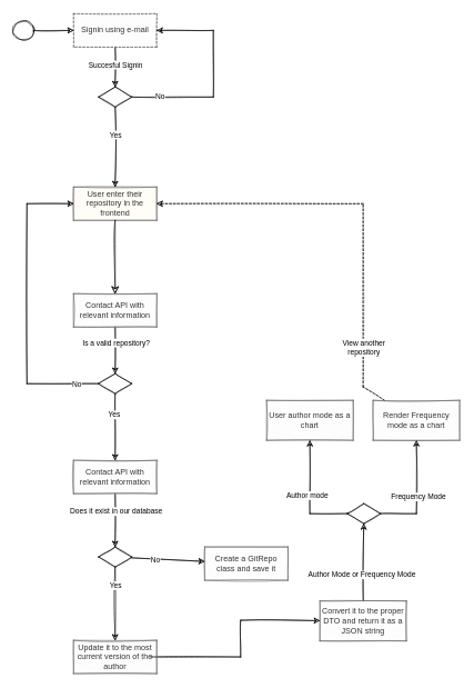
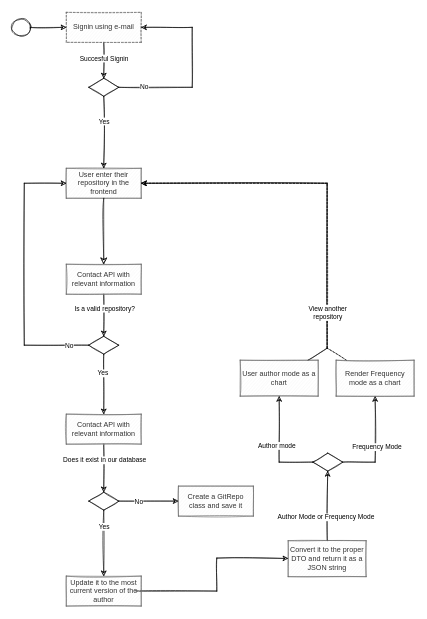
- <mxCell id="4" value="User enter their repository in the frontend" style="rounded=0;whiteSpace=wrap;html=1;arcSize=40;fontColor=#333333;fillColor=#fff2cc;strokeColor=#666666;sketch=1;" parent="1" vertex="1"><mxGeometry x="110" y="280" width="125" height="50" as="geometry" /></mxCell>
+ <mxCell id="4" value="User enter their repository in the frontend" style="rounded=0;whiteSpace=wrap;html=1;arcSize=40;fontColor=#333333;fillColor=#f5f5f5;strokeColor=#666666;sketch=1;" parent="1" vertex="1"><mxGeometry x="110" y="280" width="125" height="50" as="geometry" /></mxCell>
+ <mxCell id="41" style="edgeStyle=none;html=1;endArrow=classic;endFill=1;entryX=1;entryY=0.5;entryDx=0;entryDy=0;sketch=1;rounded=0;" edge="1" parent="1" source="42" target="4"><mxGeometry relative="1" as="geometry"><mxPoint x="545" y="530" as="targetPoint" /><Array as="points"><mxPoint x="545" y="580" /><mxPoint x="545" y="305" /></Array></mxGeometry></mxCell>
- <mxCell id="32" value="Create a GitRepo class and save it" style="rounded=0;whiteSpace=wrap;html=1;arcSize=40;fontColor=#333333;fillColor=#f5f5f5;strokeColor=#666666;sketch=1;" vertex="1" parent="1"><mxGeometry x="307" y="820" width="125" height="50" as="geometry" /></mxCell>
+ <mxCell id="32" value="Create a GitRepo class and save it" style="rounded=0;whiteSpace=wrap;html=1;arcSize=40;fontColor=#333333;fillColor=#f5f5f5;strokeColor=#666666;sketch=1;" vertex="1" parent="1"><mxGeometry x="297" y="810" width="125" height="50" as="geometry" /></mxCell>
